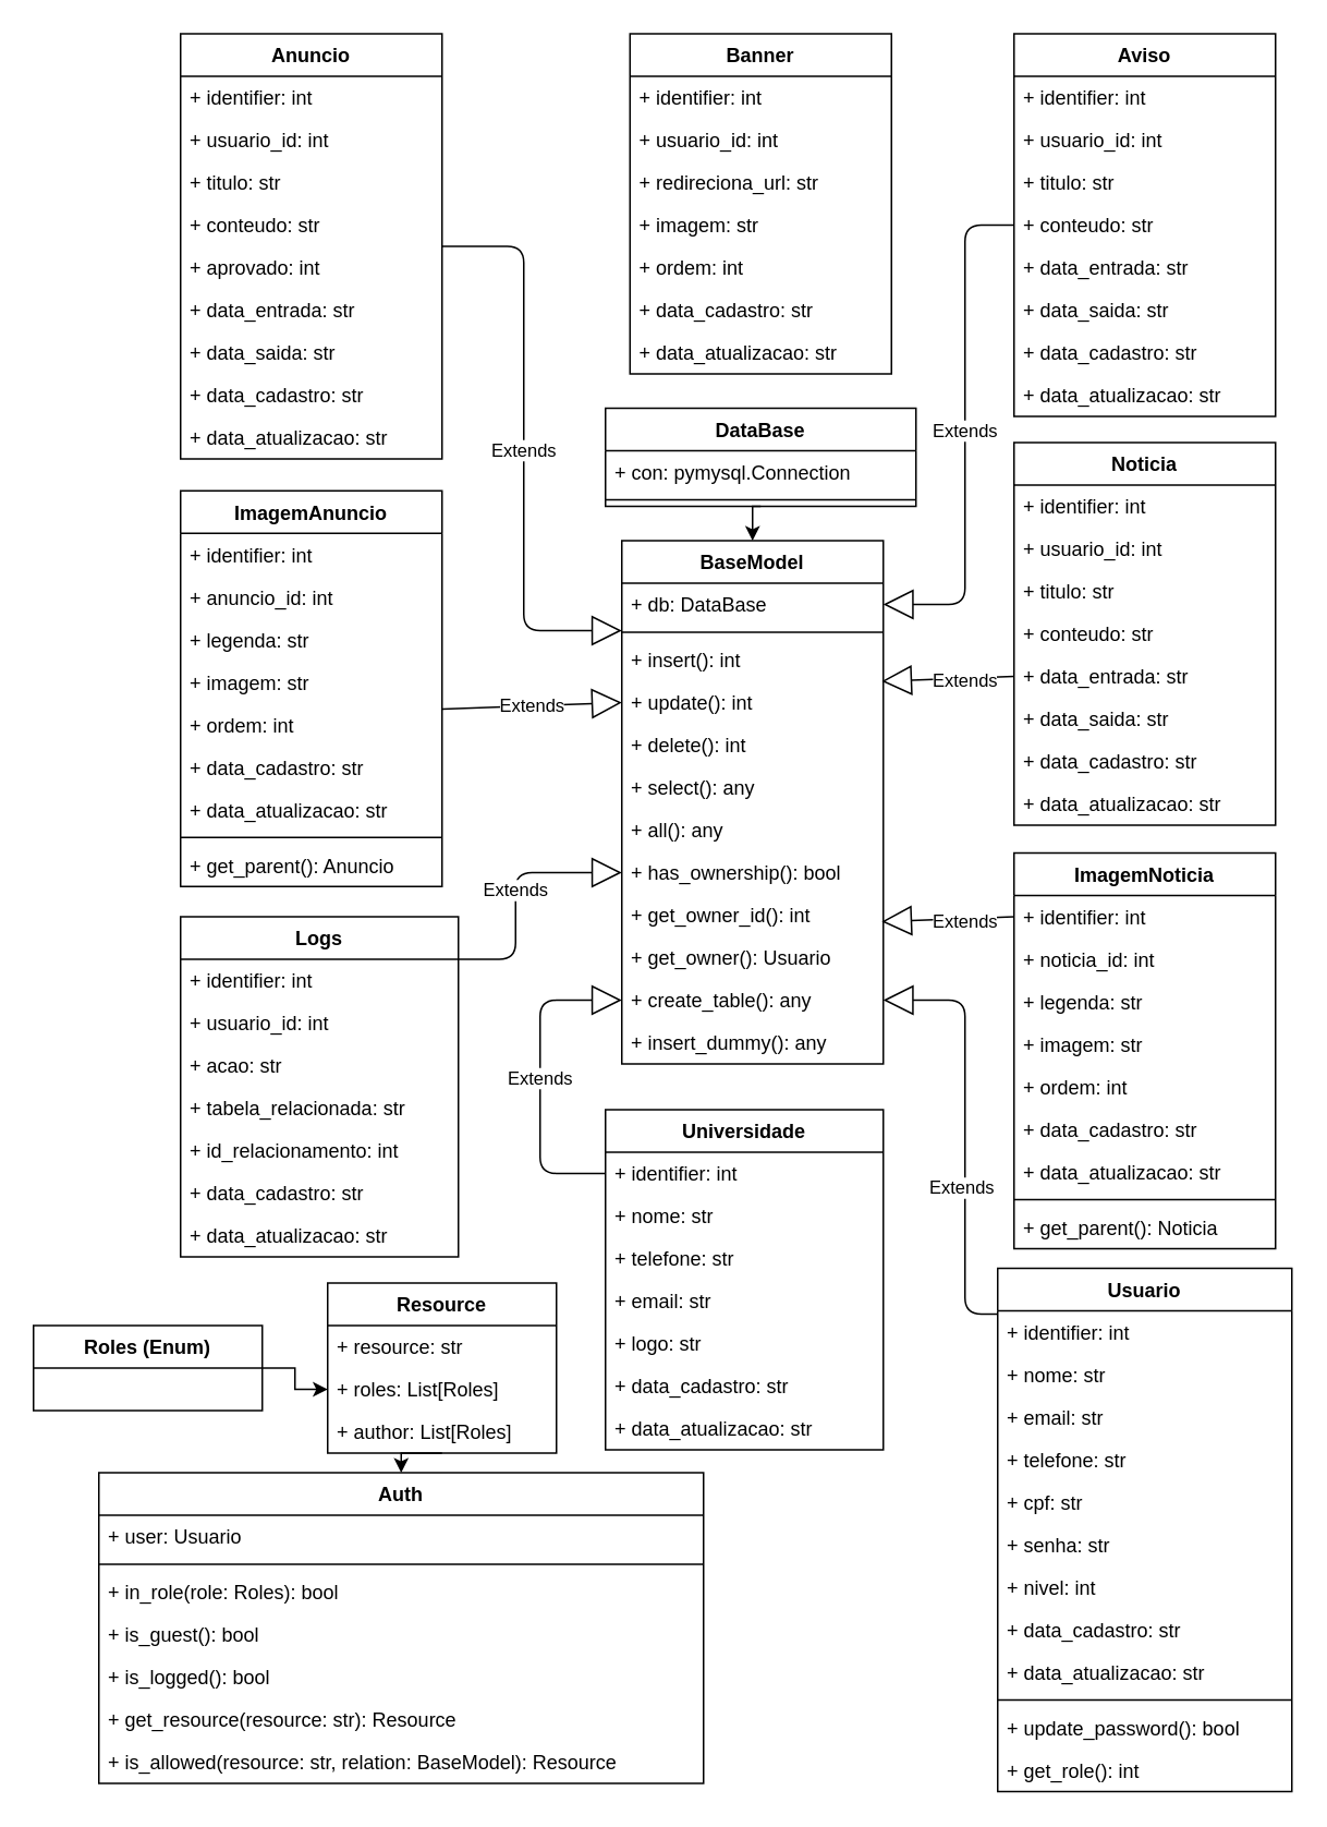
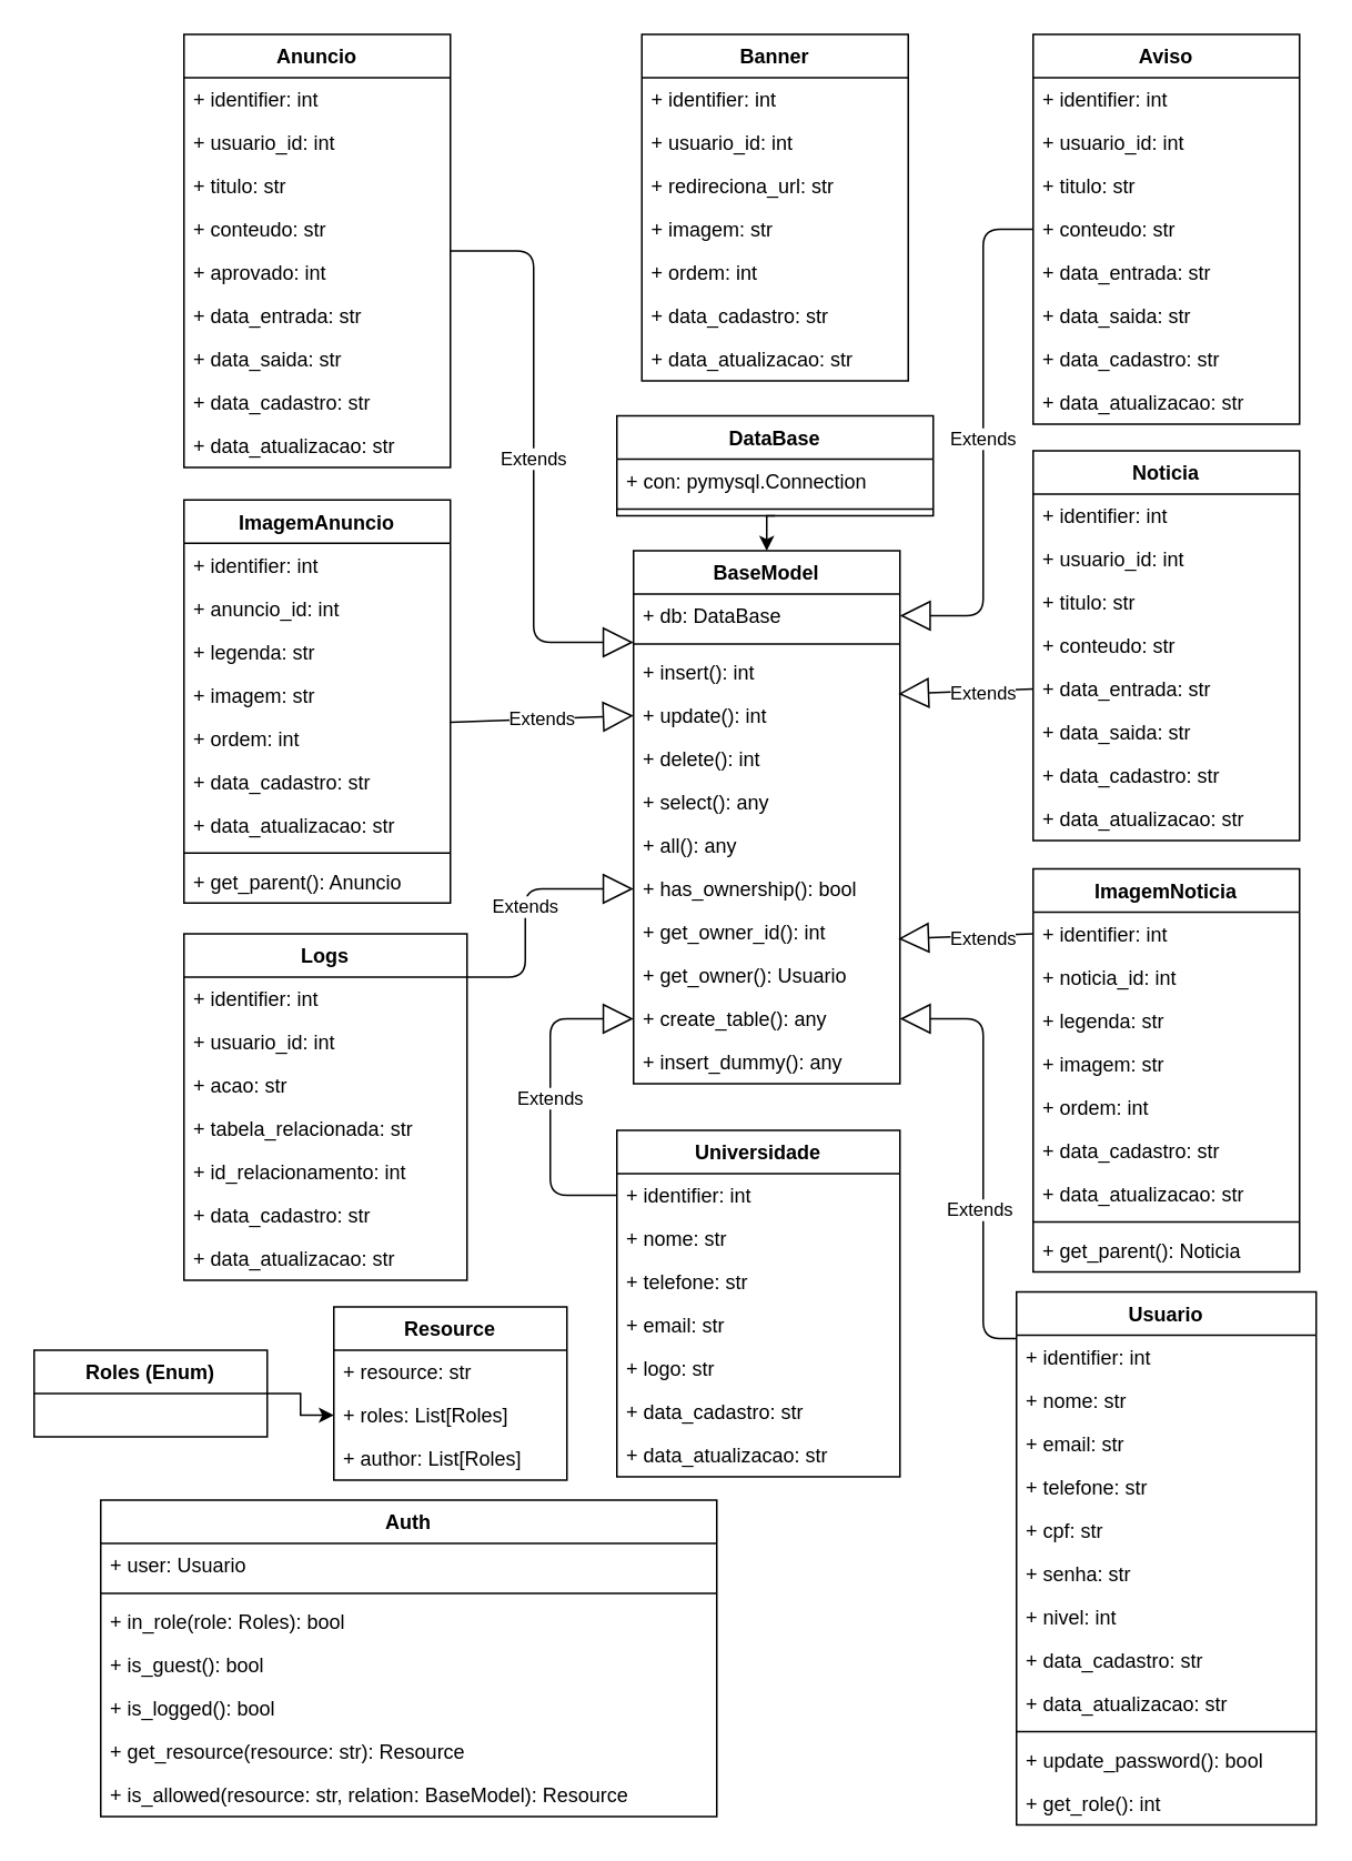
- <mxCell id="106" style="edgeStyle=orthogonalEdgeStyle;rounded=0;orthogonalLoop=1;jettySize=auto;html=1;exitX=0.5;exitY=1;exitDx=0;exitDy=0;entryX=0.5;entryY=0;entryDx=0;entryDy=0;" parent="1" source="107" target="111" edge="1"><mxGeometry relative="1" as="geometry" /></mxCell>
